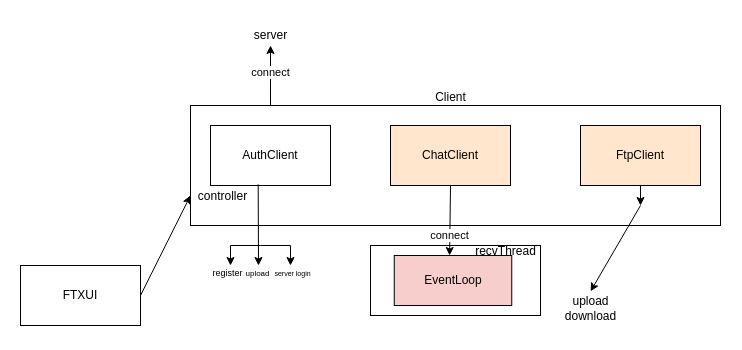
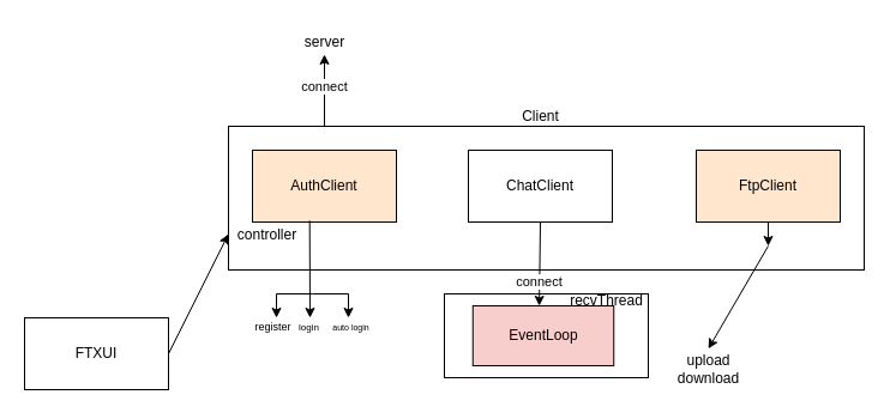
- <mxCell id="3" value="AuthClient" style="rounded=0;whiteSpace=wrap;html=1;" vertex="1" parent="1"><mxGeometry x="210" y="125" width="120" height="60" as="geometry" /></mxCell>
+ <mxCell id="3" value="AuthClient" style="rounded=0;whiteSpace=wrap;html=1;fillColor=#ffe6cc;" vertex="1" parent="1"><mxGeometry x="210" y="125" width="120" height="60" as="geometry" /></mxCell>
- <mxCell id="2" value="ChatClient" style="rounded=0;whiteSpace=wrap;html=1;fillColor=#ffe6cc;" vertex="1" parent="1"><mxGeometry x="390" y="125" width="120" height="60" as="geometry" /></mxCell>
+ <mxCell id="2" value="ChatClient" style="rounded=0;whiteSpace=wrap;html=1;" vertex="1" parent="1"><mxGeometry x="390" y="125" width="120" height="60" as="geometry" /></mxCell>
- <mxCell id="22" value="&lt;font style=&quot;font-size: 8px;&quot;&gt;upload&lt;/font&gt;" style="text;html=1;align=center;verticalAlign=middle;resizable=0;points=[];autosize=1;strokeColor=none;fillColor=none;" vertex="1" parent="1"><mxGeometry x="237" y="257" width="40" height="30" as="geometry" /></mxCell>
+ <mxCell id="22" value="&lt;font style=&quot;font-size: 8px;&quot;&gt;login&lt;/font&gt;" style="text;html=1;align=center;verticalAlign=middle;resizable=0;points=[];autosize=1;strokeColor=none;fillColor=none;" vertex="1" parent="1"><mxGeometry x="237" y="257" width="40" height="30" as="geometry" /></mxCell>
- <mxCell id="23" value="&lt;font style=&quot;font-size: 7px;&quot;&gt;server login&lt;/font&gt;" style="text;html=1;align=center;verticalAlign=middle;resizable=0;points=[];autosize=1;strokeColor=none;fillColor=none;" vertex="1" parent="1"><mxGeometry x="267" y="257" width="50" height="30" as="geometry" /></mxCell>
+ <mxCell id="23" value="&lt;font style=&quot;font-size: 7px;&quot;&gt;auto login&lt;/font&gt;" style="text;html=1;align=center;verticalAlign=middle;resizable=0;points=[];autosize=1;strokeColor=none;fillColor=none;" vertex="1" parent="1"><mxGeometry x="267" y="257" width="50" height="30" as="geometry" /></mxCell>
